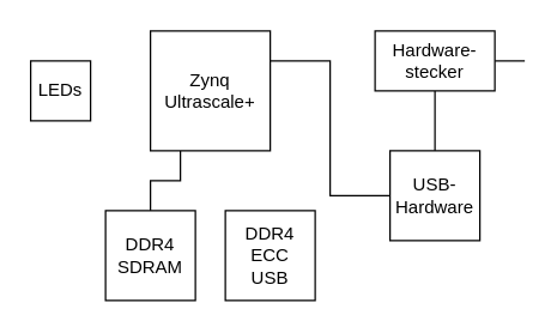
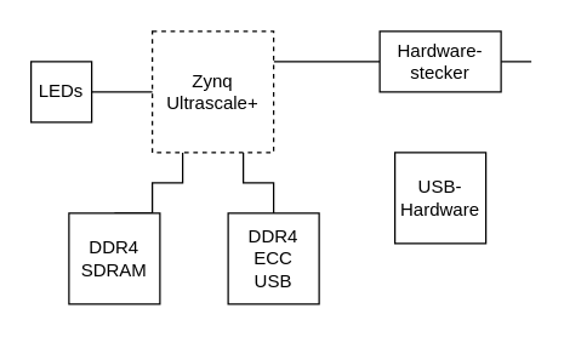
+ <mxCell id="8" style="edgeStyle=orthogonalEdgeStyle;rounded=0;orthogonalLoop=1;jettySize=auto;html=1;exitX=1;exitY=0.5;exitDx=0;exitDy=0;entryX=0;entryY=0.5;entryDx=0;entryDy=0;endArrow=none;endFill=0;" edge="1" parent="1" source="9" target="3"><mxGeometry relative="1" as="geometry" /></mxCell>
- <mxCell id="3" value="Zynq Ultrascale+" style="whiteSpace=wrap;html=1;aspect=fixed;" vertex="1" parent="1"><mxGeometry x="100" y="20" width="80" height="80" as="geometry" /></mxCell>
+ <mxCell id="3" value="Zynq Ultrascale+" style="whiteSpace=wrap;html=1;aspect=fixed;dashed=1;" vertex="1" parent="1"><mxGeometry x="100" y="20" width="80" height="80" as="geometry" /></mxCell>
- <mxCell id="10" style="edgeStyle=orthogonalEdgeStyle;rounded=0;orthogonalLoop=1;jettySize=auto;html=1;exitX=0.5;exitY=0;exitDx=0;exitDy=0;entryX=0.5;entryY=1;entryDx=0;entryDy=0;endArrow=none;endFill=0;" edge="1" parent="1" source="11" target="13"><mxGeometry relative="1" as="geometry" /></mxCell>
- <mxCell id="2" style="edgeStyle=orthogonalEdgeStyle;rounded=0;orthogonalLoop=1;jettySize=auto;html=1;exitX=1;exitY=0.25;exitDx=0;exitDy=0;endArrow=none;endFill=0;" edge="1" parent="1" source="3" target="11"><mxGeometry relative="1" as="geometry" /></mxCell>
+ <mxCell id="2" style="edgeStyle=orthogonalEdgeStyle;rounded=0;orthogonalLoop=1;jettySize=auto;html=1;exitX=1;exitY=0.25;exitDx=0;exitDy=0;entryX=0;entryY=0.5;entryDx=0;entryDy=0;endArrow=none;endFill=0;" edge="1" parent="1" source="3" target="13"><mxGeometry relative="1" as="geometry" /></mxCell>
+ <mxCell id="6" style="edgeStyle=orthogonalEdgeStyle;rounded=0;orthogonalLoop=1;jettySize=auto;html=1;exitX=0.5;exitY=0;exitDx=0;exitDy=0;entryX=0.75;entryY=1;entryDx=0;entryDy=0;endArrow=none;endFill=0;" edge="1" parent="1" source="7" target="3"><mxGeometry relative="1" as="geometry" /></mxCell>
- <mxCell id="5" value="DDR4&lt;br&gt;SDRAM" style="rounded=0;whiteSpace=wrap;html=1;" vertex="1" parent="1"><mxGeometry x="70" y="140" width="60" height="60" as="geometry" /></mxCell>
+ <mxCell id="5" value="DDR4&lt;br&gt;SDRAM" style="rounded=0;whiteSpace=wrap;html=1;" vertex="1" parent="1"><mxGeometry x="45" y="140" width="60" height="60" as="geometry" /></mxCell>
